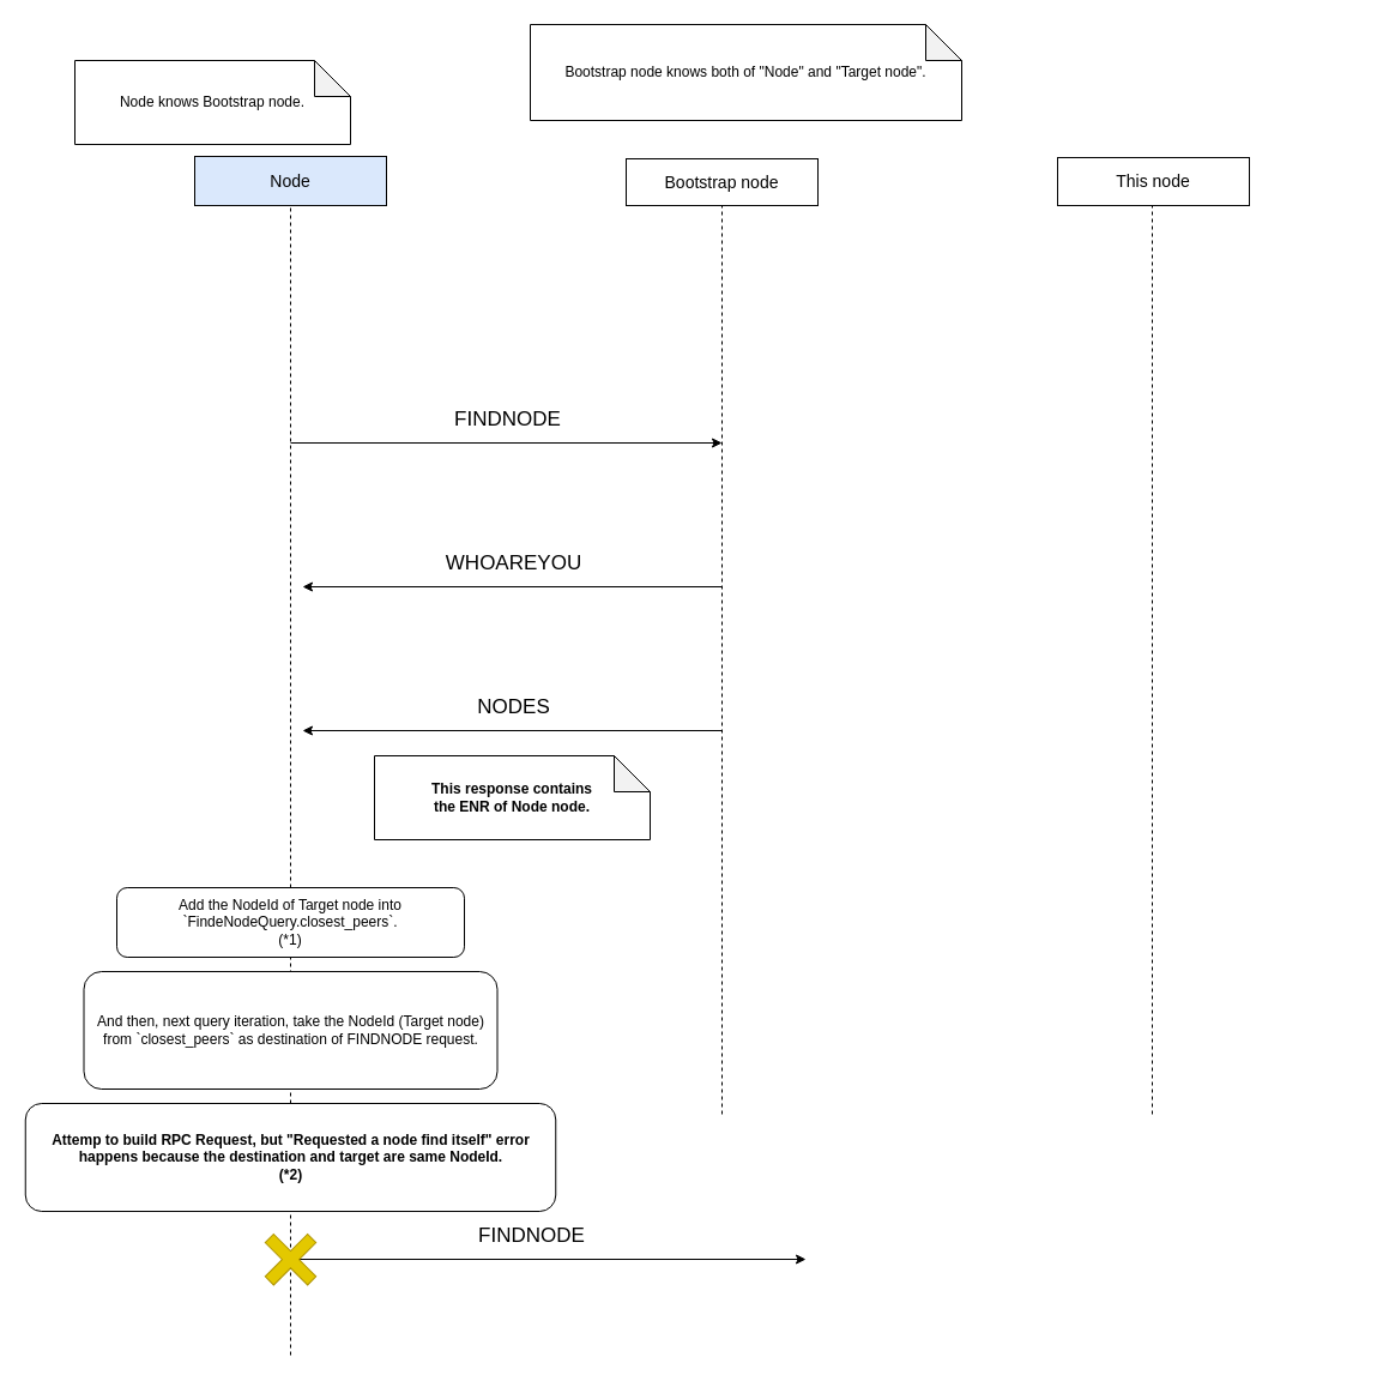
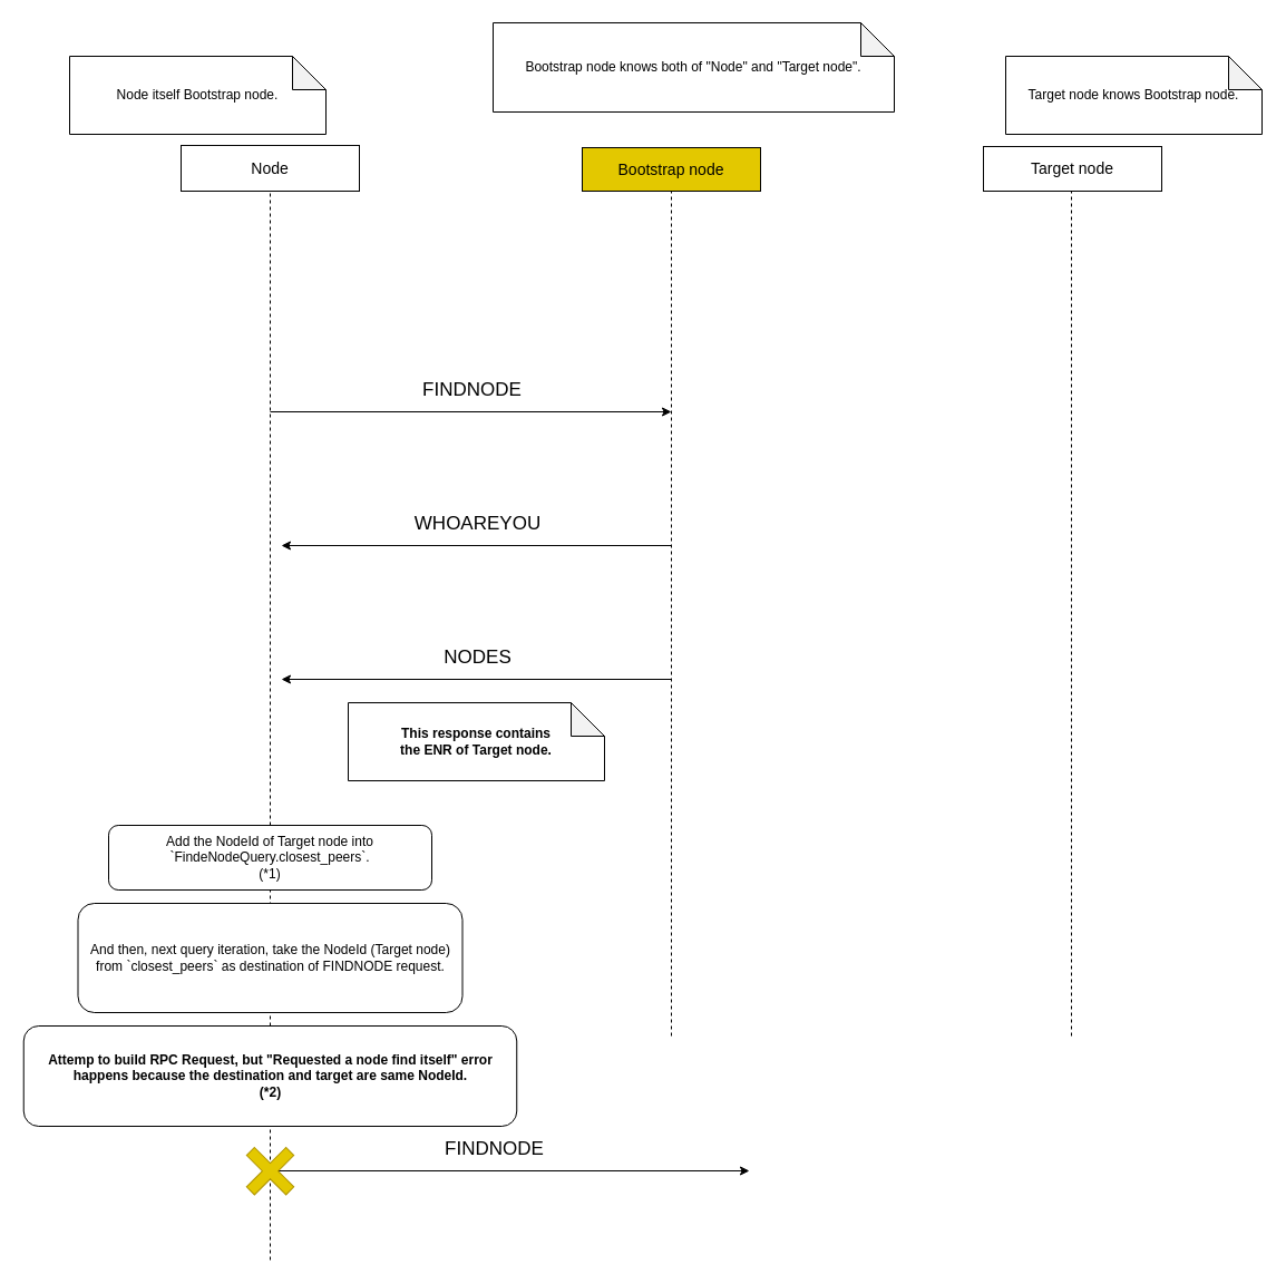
- <mxCell id="10" value="Node knows Bootstrap node." style="shape=note;whiteSpace=wrap;html=1;backgroundOutline=1;darkOpacity=0.05;" parent="1" vertex="1"><mxGeometry x="62" y="50" width="230" height="70" as="geometry" /></mxCell>
+ <mxCell id="10" value="Node itself Bootstrap node." style="shape=note;whiteSpace=wrap;html=1;backgroundOutline=1;darkOpacity=0.05;" parent="1" vertex="1"><mxGeometry x="62" y="50" width="230" height="70" as="geometry" /></mxCell>
+ <mxCell id="12" value="Target node knows Bootstrap node." style="shape=note;whiteSpace=wrap;html=1;backgroundOutline=1;darkOpacity=0.05;" parent="1" vertex="1"><mxGeometry x="902" y="50" width="230" height="70" as="geometry" /></mxCell>
- <mxCell id="2" value="Node" style="rounded=0;whiteSpace=wrap;html=1;fontSize=14;fillColor=#dae8fc;" parent="1" vertex="1"><mxGeometry x="162" width="160" height="41" as="geometry" y="130" /></mxCell>
+ <mxCell id="2" value="Node" style="rounded=0;whiteSpace=wrap;html=1;fontSize=14;" parent="1" vertex="1"><mxGeometry x="162" width="160" height="41" as="geometry" y="130" /></mxCell>
- <mxCell id="3" value="Bootstrap node" style="rounded=0;whiteSpace=wrap;html=1;fontSize=14;" parent="1" vertex="1"><mxGeometry x="522" y="132" width="160" height="39" as="geometry" /></mxCell>
+ <mxCell id="3" value="Bootstrap node" style="rounded=0;whiteSpace=wrap;html=1;fontSize=14;fillColor=#e3c800;" parent="1" vertex="1"><mxGeometry x="522" y="132" width="160" height="39" as="geometry" /></mxCell>
- <mxCell id="4" value="This node" style="rounded=0;whiteSpace=wrap;html=1;fontSize=14;" parent="1" vertex="1"><mxGeometry x="882" y="131" width="160" height="40" as="geometry" /></mxCell>
+ <mxCell id="4" value="Target node" style="rounded=0;whiteSpace=wrap;html=1;fontSize=14;" parent="1" vertex="1"><mxGeometry x="882" y="131" width="160" height="40" as="geometry" /></mxCell>
- <mxCell id="17" value="This response contains &lt;br&gt;the ENR of Node node." style="shape=note;whiteSpace=wrap;html=1;backgroundOutline=1;darkOpacity=0.05;fontStyle=1" parent="1" vertex="1"><mxGeometry x="312" y="630" width="230" height="70" as="geometry" /></mxCell>
+ <mxCell id="17" value="This response contains &lt;br&gt;the ENR of Target node." style="shape=note;whiteSpace=wrap;html=1;backgroundOutline=1;darkOpacity=0.05;fontStyle=1" parent="1" vertex="1"><mxGeometry x="312" y="630" width="230" height="70" as="geometry" /></mxCell>
